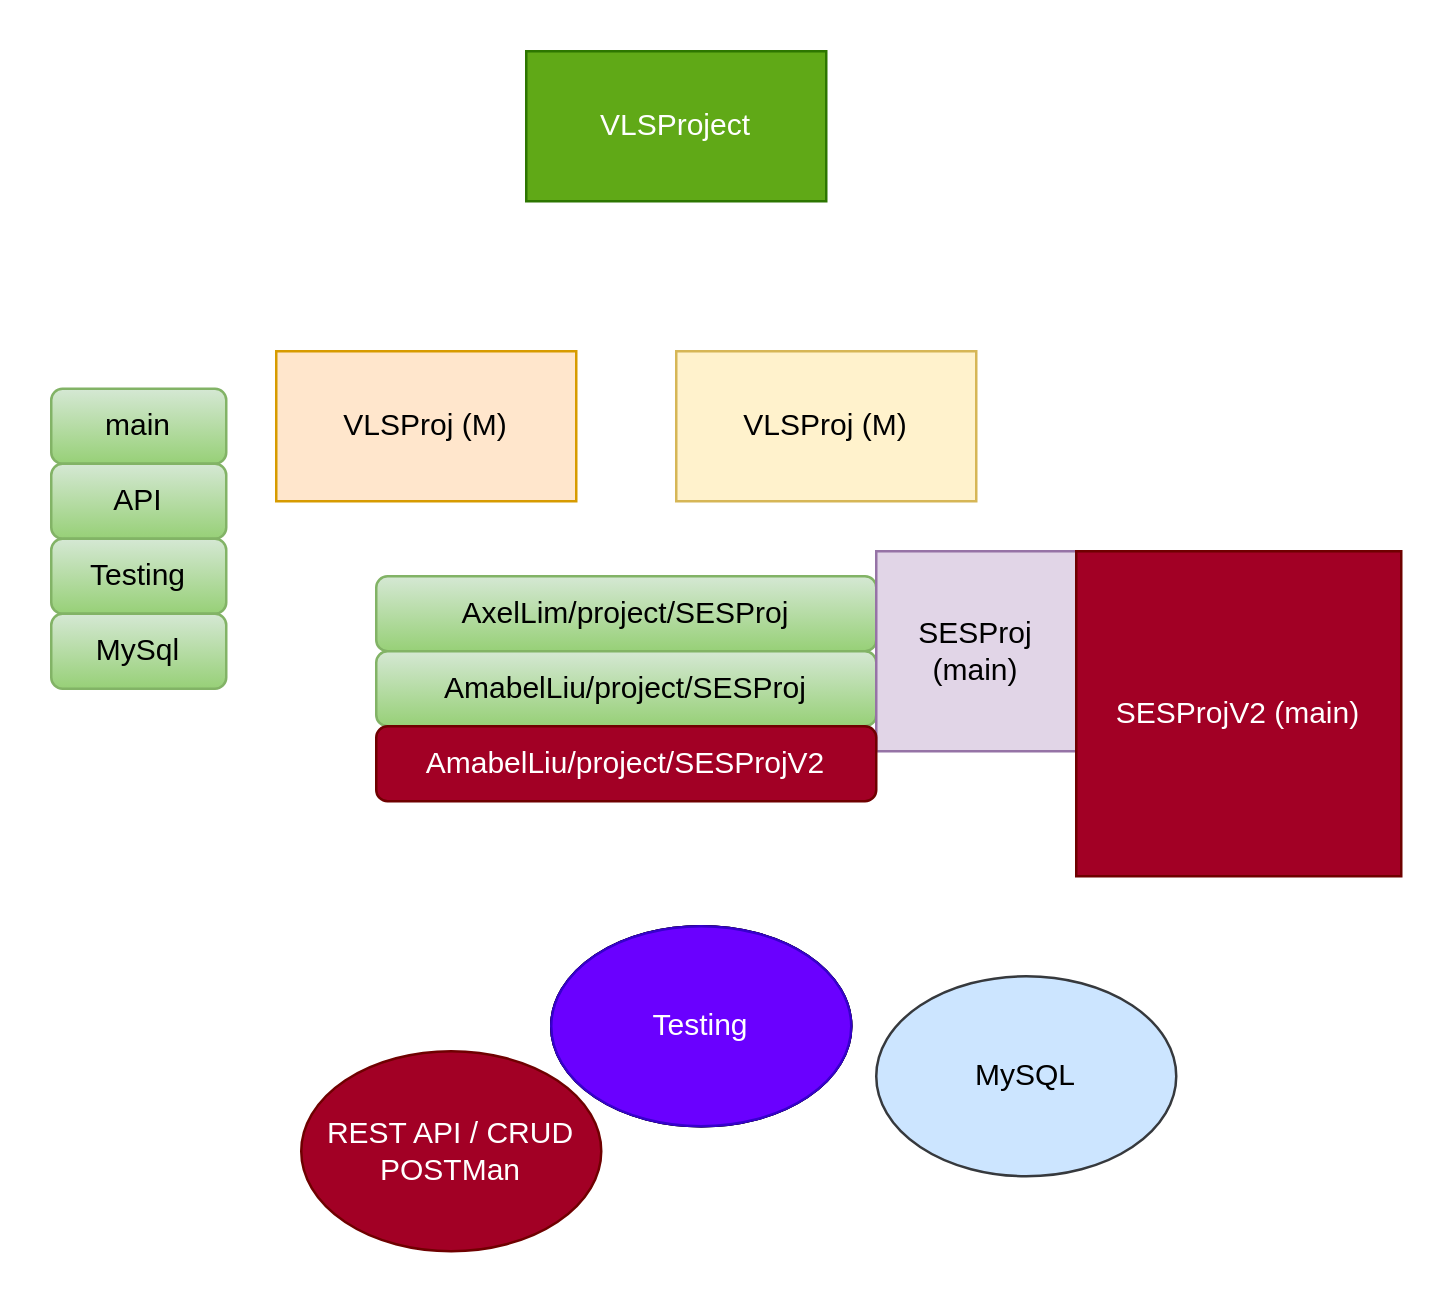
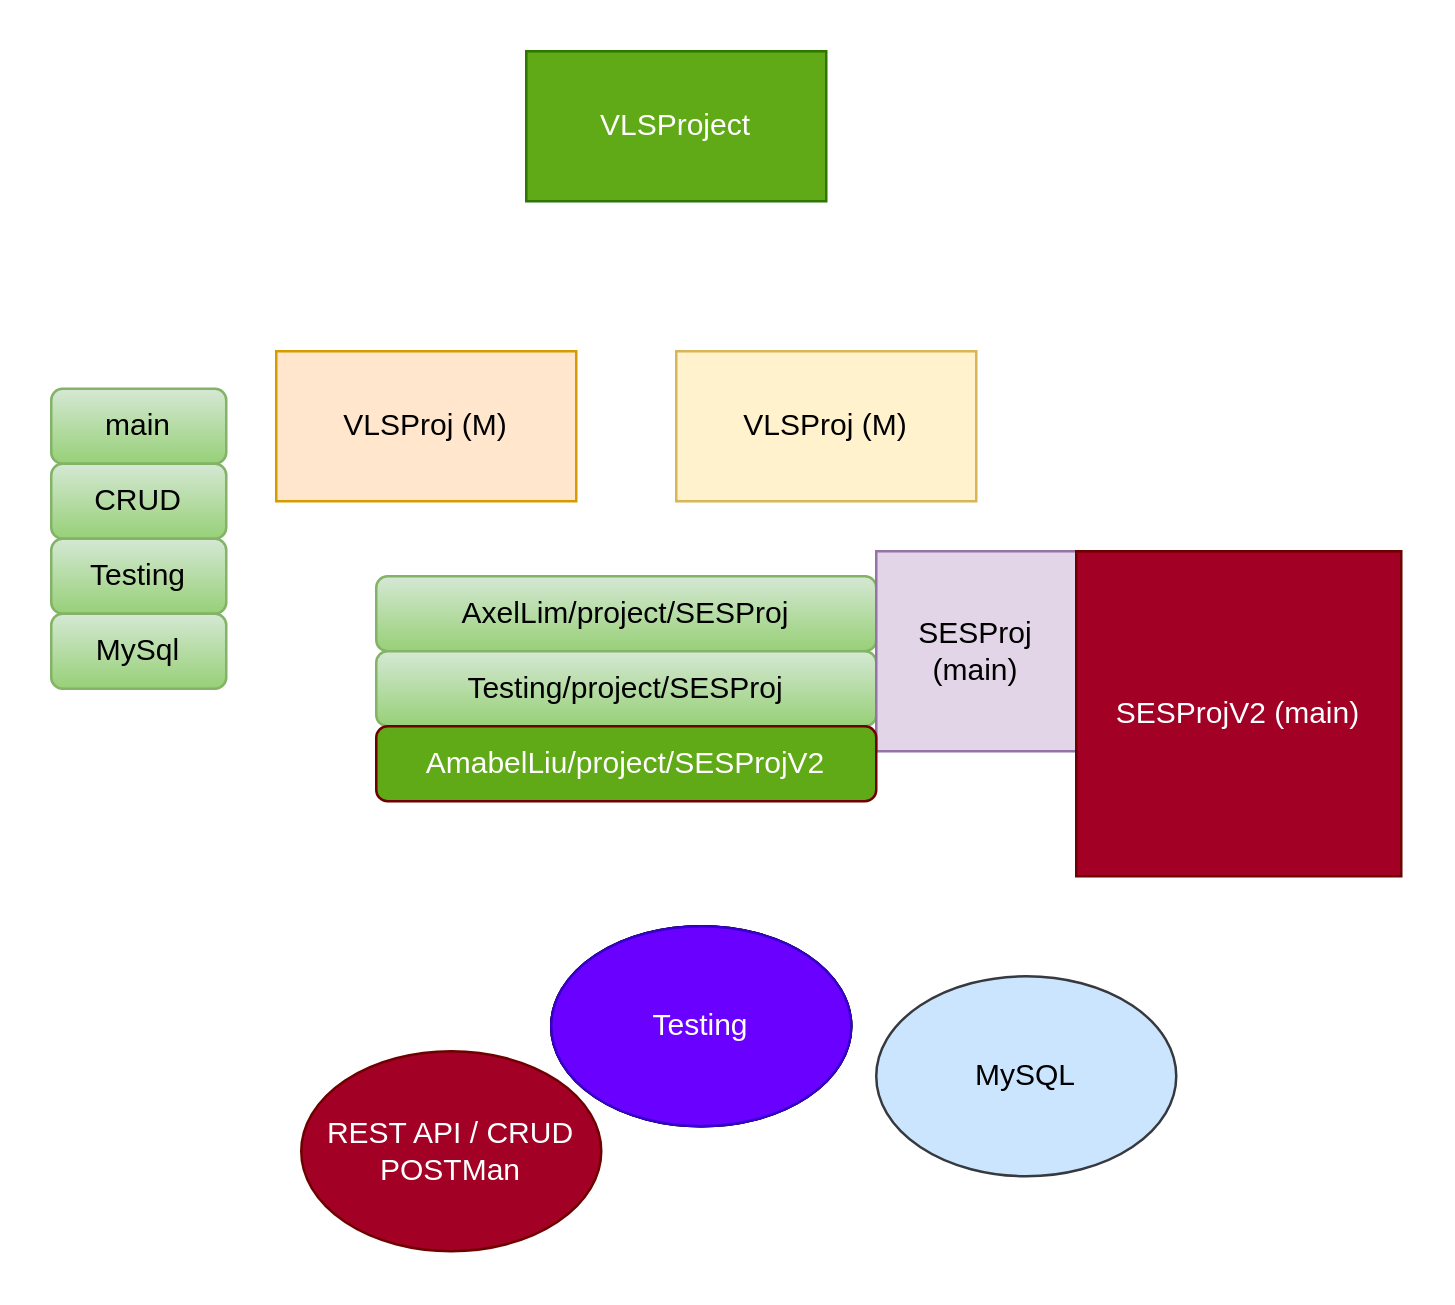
- <mxCell id="6" value="API" style="rounded=1;whiteSpace=wrap;html=1;fillColor=#d5e8d4;strokeColor=#82b366;gradientColor=#97d077;" vertex="1" parent="1"><mxGeometry x="20" y="185" width="70" height="30" as="geometry" /></mxCell>
+ <mxCell id="6" value="CRUD" style="rounded=1;whiteSpace=wrap;html=1;fillColor=#d5e8d4;strokeColor=#82b366;gradientColor=#97d077;" vertex="1" parent="1"><mxGeometry x="20" y="185" width="70" height="30" as="geometry" /></mxCell>
- <mxCell id="10" value="AmabelLiu/project/SESProj" style="rounded=1;whiteSpace=wrap;html=1;fillColor=#d5e8d4;strokeColor=#82b366;gradientColor=#97d077;" vertex="1" parent="1"><mxGeometry x="150" y="260" width="200" height="30" as="geometry" /></mxCell>
+ <mxCell id="10" value="Testing/project/SESProj" style="rounded=1;whiteSpace=wrap;html=1;fillColor=#d5e8d4;strokeColor=#82b366;gradientColor=#97d077;" vertex="1" parent="1"><mxGeometry x="150" y="260" width="200" height="30" as="geometry" /></mxCell>
- <mxCell id="18" value="AmabelLiu/project/SESProjV2" style="rounded=1;whiteSpace=wrap;html=1;fillColor=#a20025;strokeColor=#6F0000;fontColor=#ffffff;" vertex="1" parent="1"><mxGeometry x="150" y="290" width="200" height="30" as="geometry" /></mxCell>
+ <mxCell id="18" value="AmabelLiu/project/SESProjV2" style="rounded=1;whiteSpace=wrap;html=1;fillColor=#60a917;strokeColor=#6F0000;fontColor=#ffffff;" vertex="1" parent="1"><mxGeometry x="150" y="290" width="200" height="30" as="geometry" /></mxCell>
